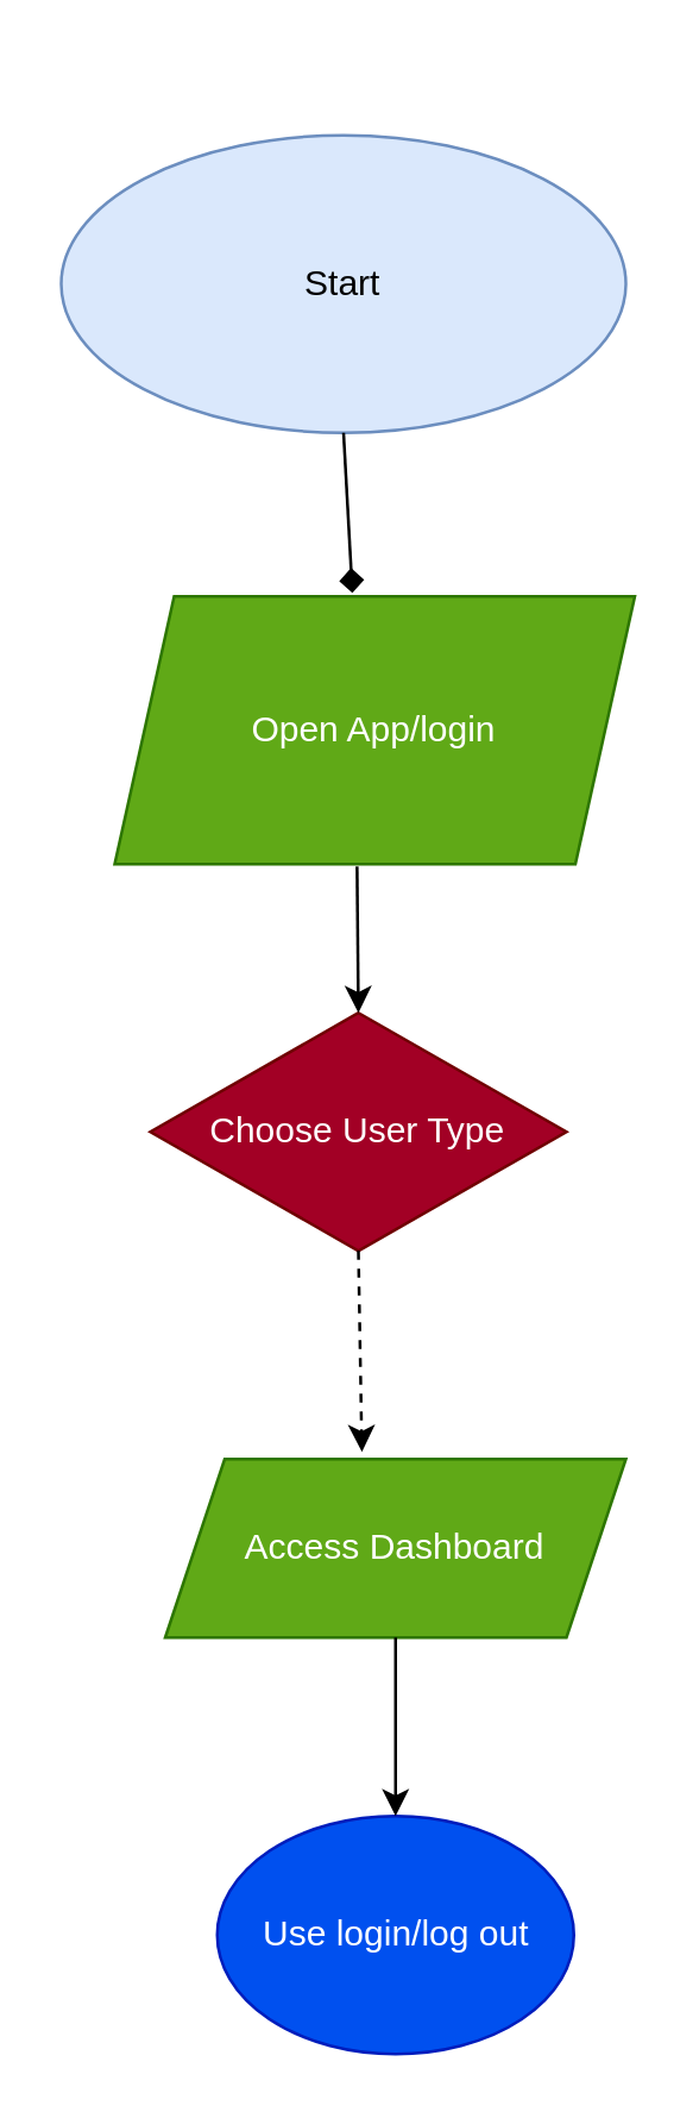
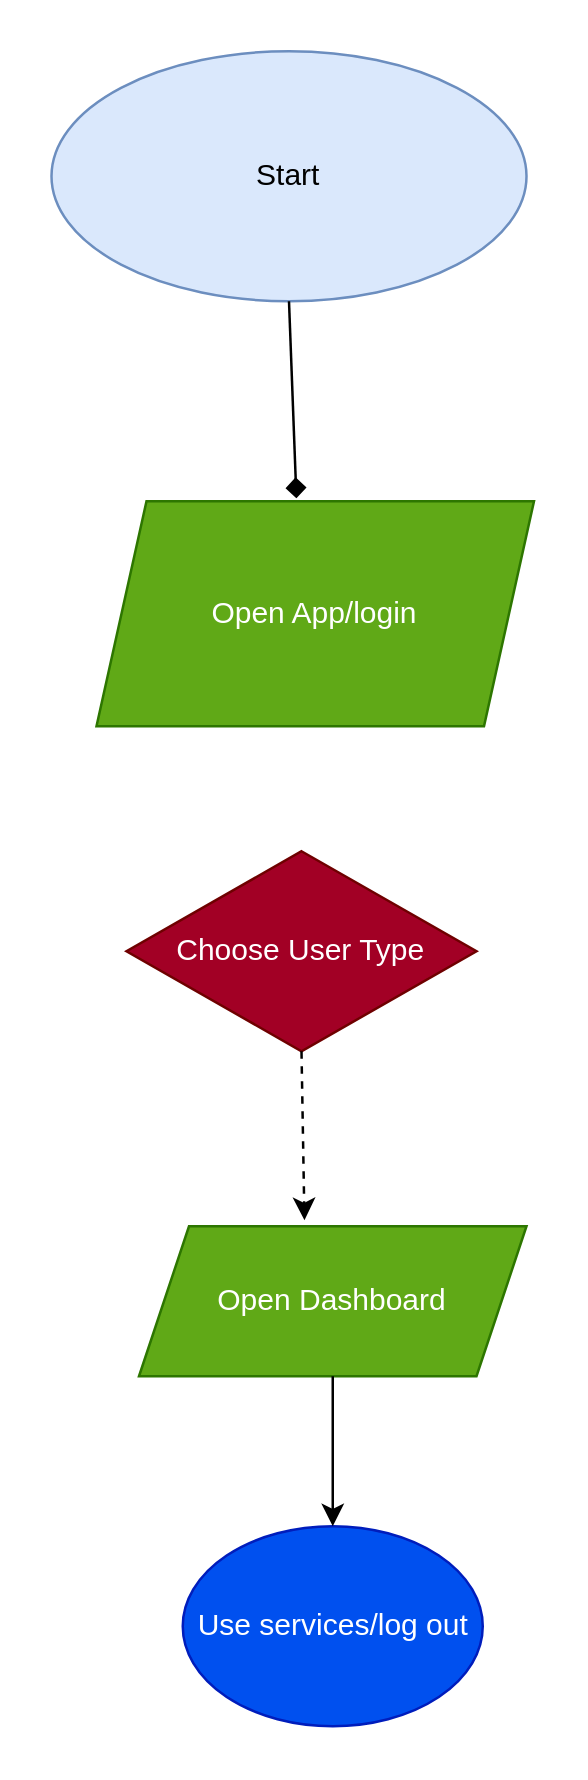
- <mxCell id="2" value="Start" style="ellipse;whiteSpace=wrap;html=1;fillColor=#dae8fc;strokeColor=#6c8ebf;" vertex="1" parent="1"><mxGeometry x="20" y="45" width="190" height="100" as="geometry" /></mxCell>
+ <mxCell id="2" value="Start" style="ellipse;whiteSpace=wrap;html=1;fillColor=#dae8fc;strokeColor=#6c8ebf;" vertex="1" parent="1"><mxGeometry x="20" y="20" width="190" height="100" as="geometry" /></mxCell>
- <mxCell id="10" value="" style="endArrow=classic;html=1;rounded=0;exitX=0.466;exitY=1.009;exitDx=0;exitDy=0;exitPerimeter=0;entryX=0.5;entryY=0;entryDx=0;entryDy=0;" edge="1" parent="1" source="3" target="4"><mxGeometry width="50" height="50" relative="1" as="geometry"><mxPoint x="120" y="350" as="sourcePoint" /><mxPoint x="170" y="300" as="targetPoint" /></mxGeometry></mxCell>
- <mxCell id="5" value="Access Dashboard" style="shape=parallelogram;perimeter=parallelogramPerimeter;whiteSpace=wrap;html=1;fixedSize=1;fillColor=#60a917;strokeColor=#2D7600;fontColor=#ffffff;" vertex="1" parent="1"><mxGeometry x="55" y="490" width="155" height="60" as="geometry" /></mxCell>
+ <mxCell id="5" value="Open Dashboard" style="shape=parallelogram;perimeter=parallelogramPerimeter;whiteSpace=wrap;html=1;fixedSize=1;fillColor=#60a917;strokeColor=#2D7600;fontColor=#ffffff;" vertex="1" parent="1"><mxGeometry x="55" y="490" width="155" height="60" as="geometry" /></mxCell>
- <mxCell id="6" value="Use login/log out" style="ellipse;whiteSpace=wrap;html=1;fillColor=#0050ef;fontColor=#ffffff;strokeColor=#001DBC;" vertex="1" parent="1"><mxGeometry x="72.5" y="610" width="120" height="80" as="geometry" /></mxCell>
+ <mxCell id="6" value="Use services/log out" style="ellipse;whiteSpace=wrap;html=1;fillColor=#0050ef;fontColor=#ffffff;strokeColor=#001DBC;" vertex="1" parent="1"><mxGeometry x="72.5" y="610" width="120" height="80" as="geometry" /></mxCell>
